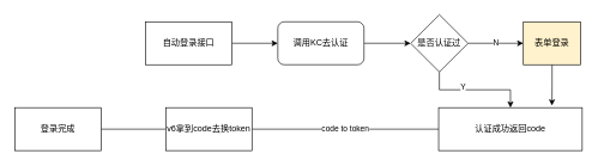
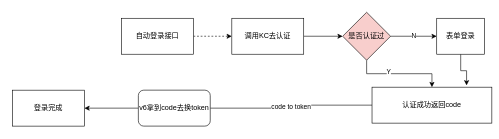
- <mxCell id="2" style="edgeStyle=orthogonalEdgeStyle;rounded=0;orthogonalLoop=1;jettySize=auto;html=1;" edge="1" parent="1" source="3" target="5"><mxGeometry relative="1" as="geometry" /></mxCell>
+ <mxCell id="2" style="edgeStyle=orthogonalEdgeStyle;rounded=0;orthogonalLoop=1;jettySize=auto;html=1;dashed=1;" edge="1" parent="1" source="3" target="5"><mxGeometry relative="1" as="geometry" /></mxCell>
- <mxCell id="5" value="调用KC去认证" style="whiteSpace=wrap;html=1;rounded=1;" vertex="1" parent="1"><mxGeometry x="386" y="30" width="120" height="60" as="geometry" /></mxCell>
+ <mxCell id="5" value="调用KC去认证" style="rounded=0;whiteSpace=wrap;html=1;" vertex="1" parent="1"><mxGeometry x="386" y="30" width="120" height="60" as="geometry" /></mxCell>
- <mxCell id="14" value="是否认证过" style="rhombus;whiteSpace=wrap;html=1;" vertex="1" parent="1"><mxGeometry x="571" y="20" width="80" height="80" as="geometry" /></mxCell>
+ <mxCell id="14" value="是否认证过" style="rhombus;whiteSpace=wrap;html=1;fillColor=#f8cecc;" vertex="1" parent="1"><mxGeometry x="571" y="20" width="80" height="80" as="geometry" /></mxCell>
- <mxCell id="16" value="表单登录" style="rounded=0;whiteSpace=wrap;html=1;fillColor=#fff2cc;" vertex="1" parent="1"><mxGeometry x="728" y="30" width="80" height="60" as="geometry" /></mxCell>
+ <mxCell id="16" value="表单登录" style="rounded=0;whiteSpace=wrap;html=1;" vertex="1" parent="1"><mxGeometry x="728" y="30" width="80" height="60" as="geometry" /></mxCell>
- <mxCell id="8" style="edgeStyle=orthogonalEdgeStyle;rounded=0;orthogonalLoop=1;jettySize=auto;html=1;entryX=1;entryY=0.5;entryDx=0;entryDy=0;endArrow=none;" edge="1" parent="1" source="9" target="10"><mxGeometry relative="1" as="geometry" /></mxCell>
+ <mxCell id="8" style="edgeStyle=orthogonalEdgeStyle;rounded=0;orthogonalLoop=1;jettySize=auto;html=1;entryX=1;entryY=0.5;entryDx=0;entryDy=0;" edge="1" parent="1" source="9" target="10"><mxGeometry relative="1" as="geometry" /></mxCell>
- <mxCell id="9" value="v6拿到code去换token" style="rounded=0;whiteSpace=wrap;html=1;" vertex="1" parent="1"><mxGeometry x="230" y="150" width="120" height="60" as="geometry" /></mxCell>
+ <mxCell id="9" value="v6拿到code去换token" style="whiteSpace=wrap;html=1;rounded=1;" vertex="1" parent="1"><mxGeometry x="230" y="150" width="120" height="60" as="geometry" /></mxCell>
- <mxCell id="7" value="认证成功返回code" style="rounded=0;whiteSpace=wrap;html=1;" vertex="1" parent="1"><mxGeometry x="610" y="150" width="200" height="60" as="geometry" /></mxCell>
+ <mxCell id="7" value="认证成功返回code" style="rounded=0;whiteSpace=wrap;html=1;" vertex="1" parent="1"><mxGeometry x="620" y="145" width="200" height="60" as="geometry" /></mxCell>
